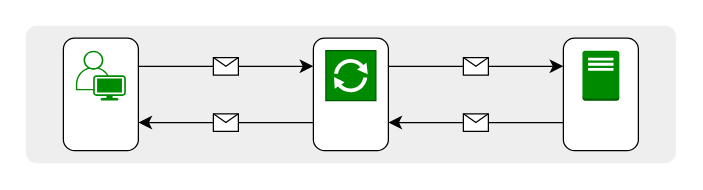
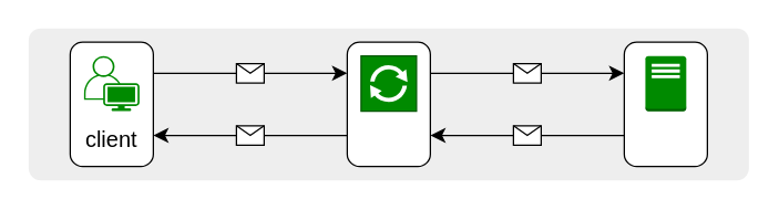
+ <mxCell id="9" value="client" style="text;html=1;strokeColor=none;fillColor=none;align=center;verticalAlign=middle;whiteSpace=wrap;rounded=0;fontSize=16;" vertex="1" parent="1"><mxGeometry x="60" y="80" width="40" height="40" as="geometry" /></mxCell>
